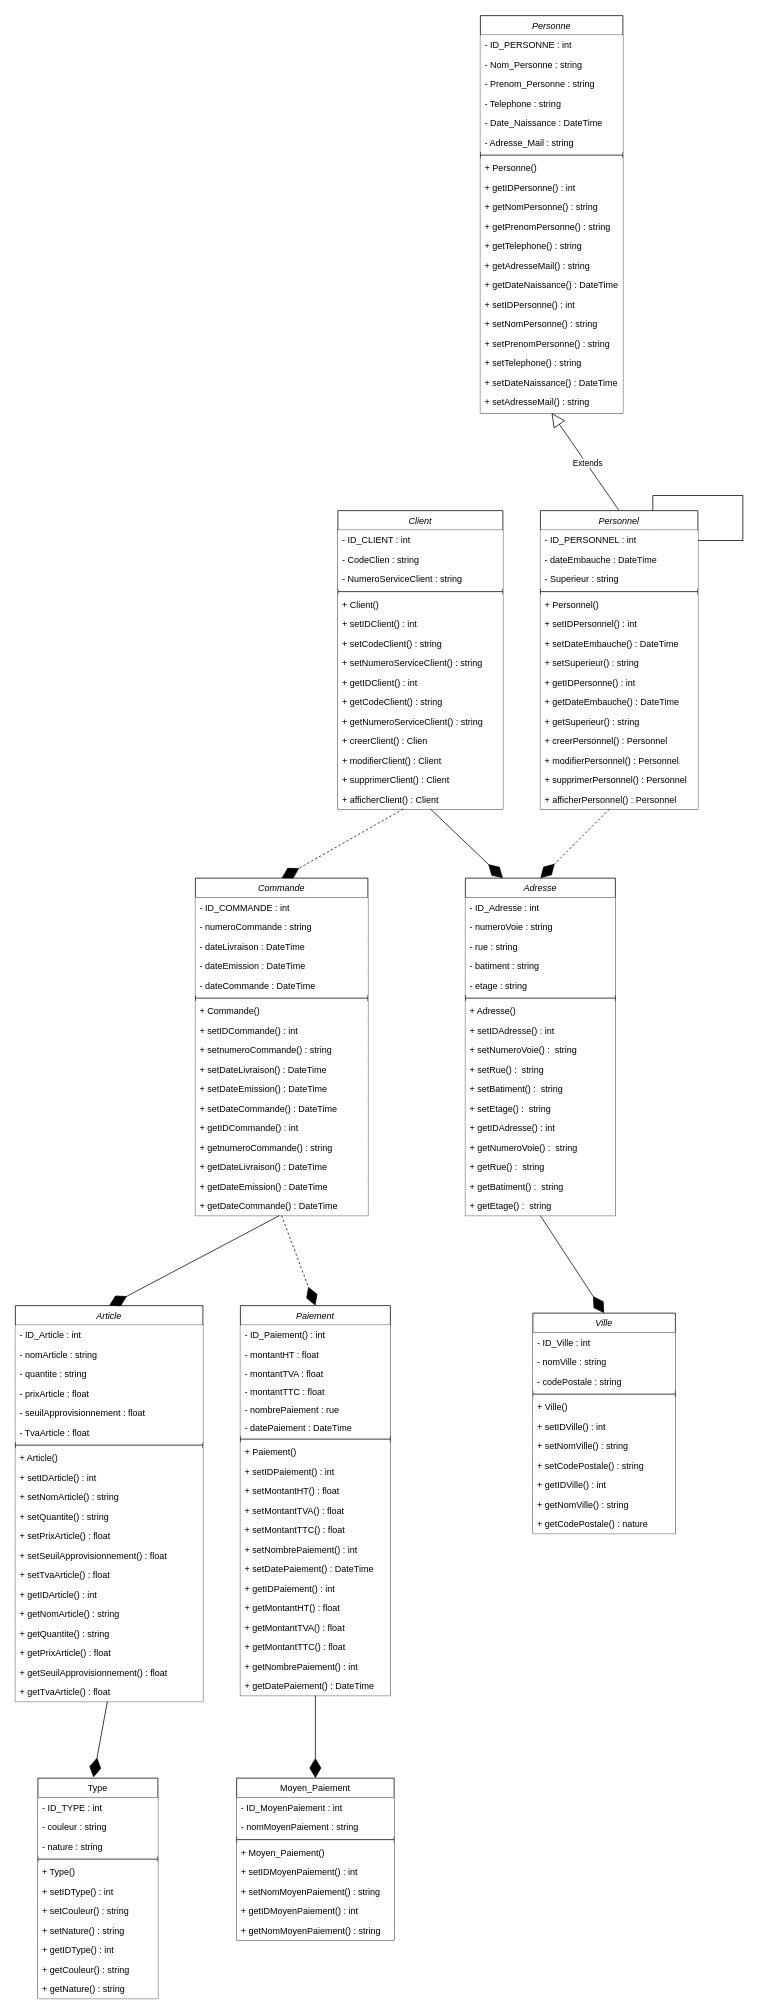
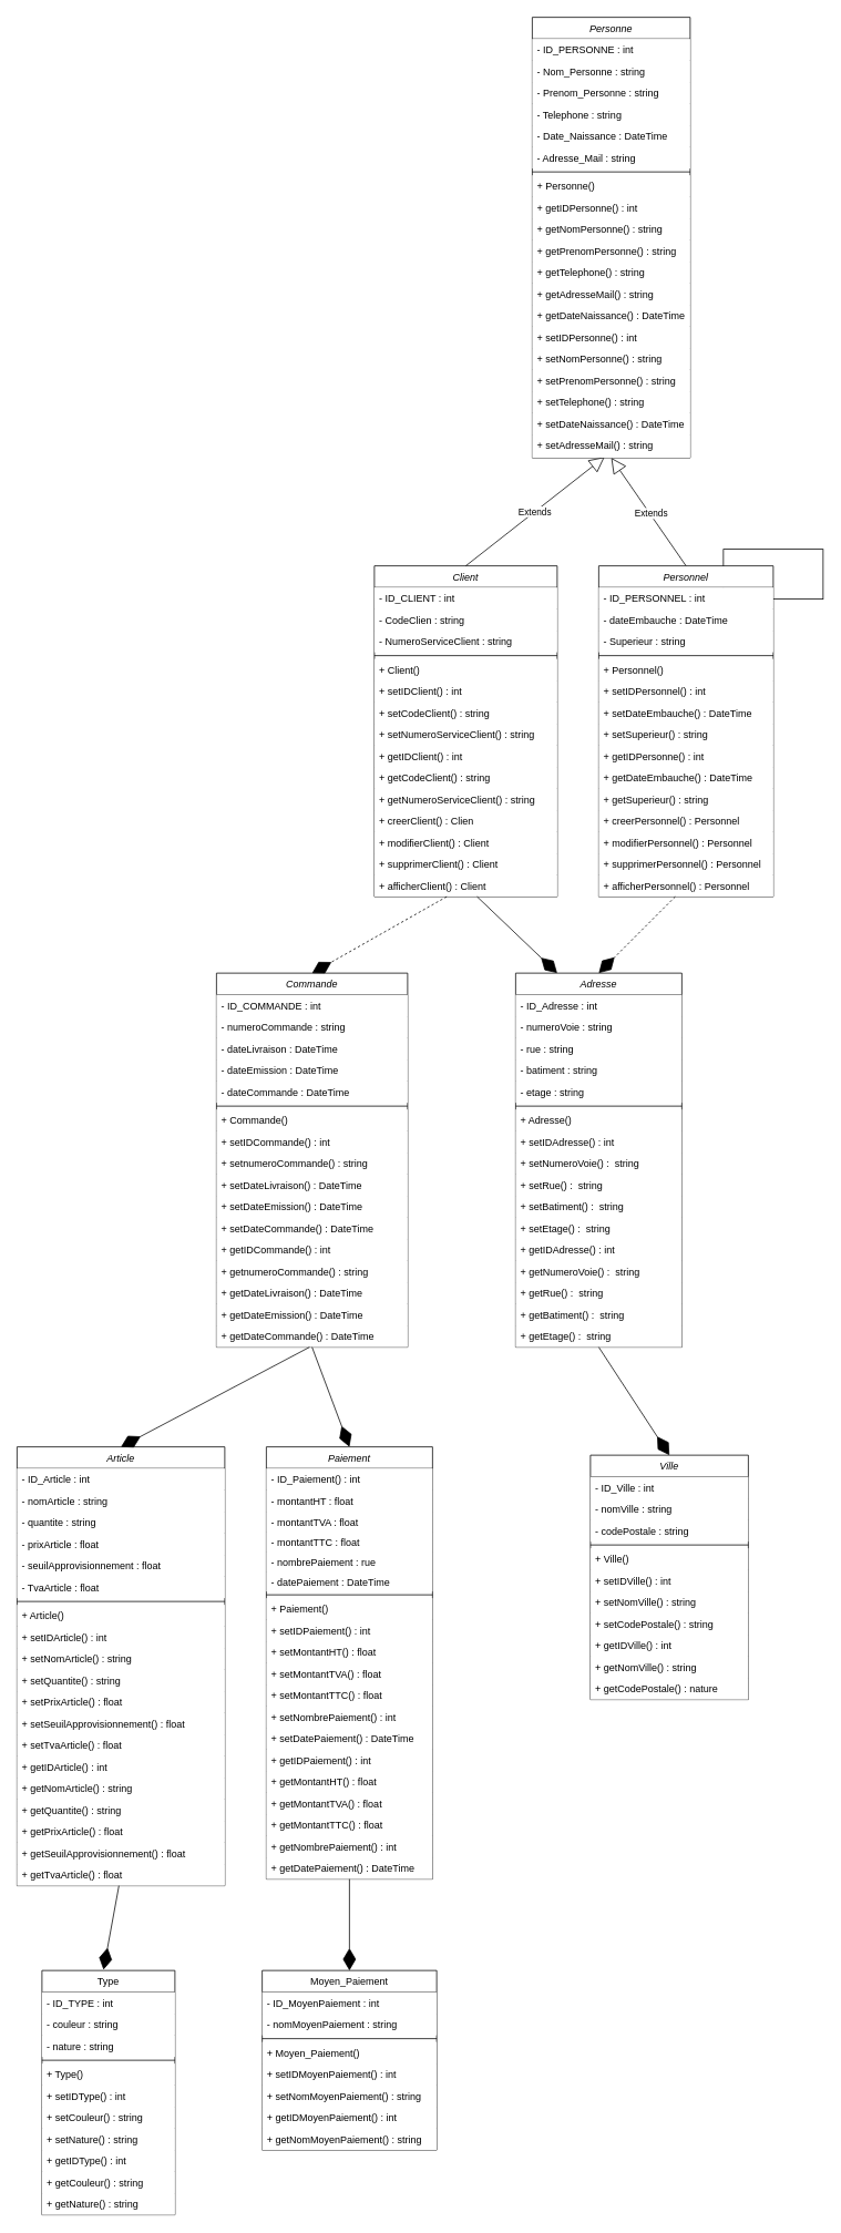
+ <mxCell id="99" value="Extends" style="endArrow=block;endSize=16;endFill=0;html=1;exitX=0.5;exitY=0;exitDx=0;exitDy=0;entryX=0.458;entryY=0.964;entryDx=0;entryDy=0;entryPerimeter=0;" parent="1" source="83" target="152" edge="1"><mxGeometry width="160" relative="1" as="geometry"><mxPoint x="590" y="630" as="sourcePoint" /><mxPoint x="712.966" y="578" as="targetPoint" /></mxGeometry></mxCell>
- <mxCell id="174" value="" style="endArrow=diamondThin;endFill=1;endSize=24;html=1;rounded=0;entryX=0.5;entryY=0;entryDx=0;entryDy=0;exitX=0.5;exitY=1;exitDx=0;exitDy=0;dashed=1;" parent="1" source="35" target="53" edge="1"><mxGeometry width="160" relative="1" as="geometry"><mxPoint x="842" y="1108" as="sourcePoint" /><mxPoint x="750" y="1200" as="targetPoint" /></mxGeometry></mxCell>
+ <mxCell id="174" value="" style="endArrow=diamondThin;endFill=1;endSize=24;html=1;rounded=0;entryX=0.5;entryY=0;entryDx=0;entryDy=0;exitX=0.5;exitY=1;exitDx=0;exitDy=0;" parent="1" source="35" target="53" edge="1"><mxGeometry width="160" relative="1" as="geometry"><mxPoint x="842" y="1108" as="sourcePoint" /><mxPoint x="750" y="1200" as="targetPoint" /></mxGeometry></mxCell>
